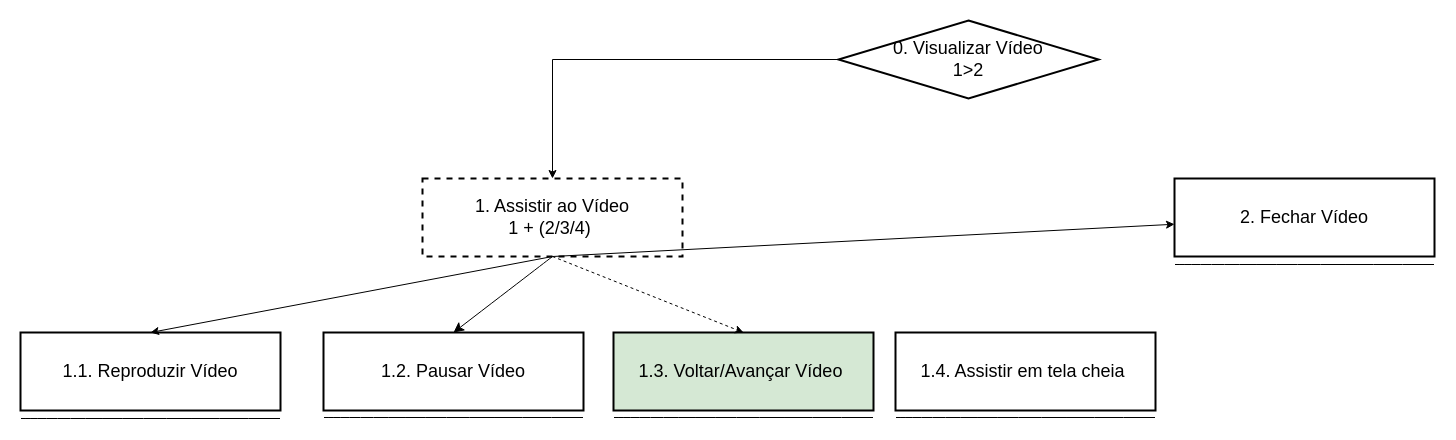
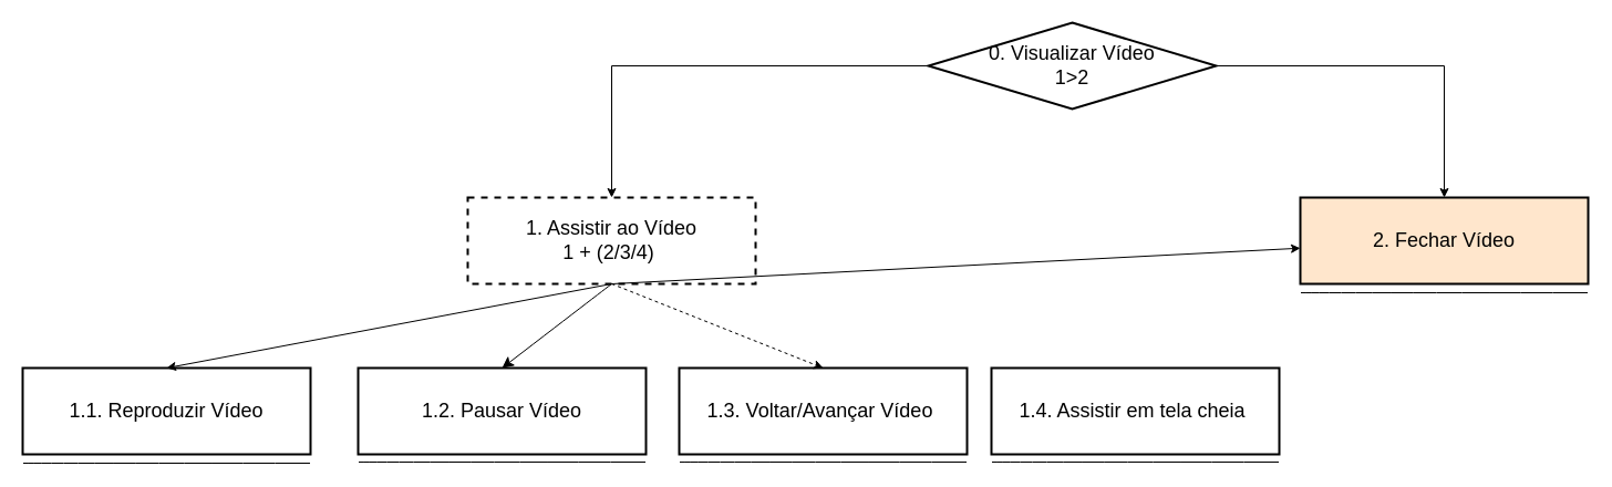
+ <mxCell id="2" style="edgeStyle=orthogonalEdgeStyle;rounded=0;orthogonalLoop=1;jettySize=auto;html=1;exitX=1;exitY=0.5;exitDx=0;exitDy=0;entryX=0.5;entryY=0;entryDx=0;entryDy=0;" edge="1" parent="1" source="4" target="11"><mxGeometry relative="1" as="geometry" /></mxCell>
- <mxCell id="11" value="2. Fechar Vídeo" style="whiteSpace=wrap;strokeWidth=2;fontSize=18;" vertex="1" parent="1"><mxGeometry x="1174" y="178" width="260" height="78" as="geometry" /></mxCell>
+ <mxCell id="11" value="2. Fechar Vídeo" style="whiteSpace=wrap;strokeWidth=2;fontSize=18;fillColor=#ffe6cc;" vertex="1" parent="1"><mxGeometry x="1174" y="178" width="260" height="78" as="geometry" /></mxCell>
- <mxCell id="12" value="1.3. Voltar/Avançar Vídeo " style="whiteSpace=wrap;strokeWidth=2;fontSize=18;fillColor=#d5e8d4;" vertex="1" parent="1"><mxGeometry x="613" y="332" width="260" height="78" as="geometry" /></mxCell>
+ <mxCell id="12" value="1.3. Voltar/Avançar Vídeo " style="whiteSpace=wrap;strokeWidth=2;fontSize=18;" vertex="1" parent="1"><mxGeometry x="613" y="332" width="260" height="78" as="geometry" /></mxCell>
